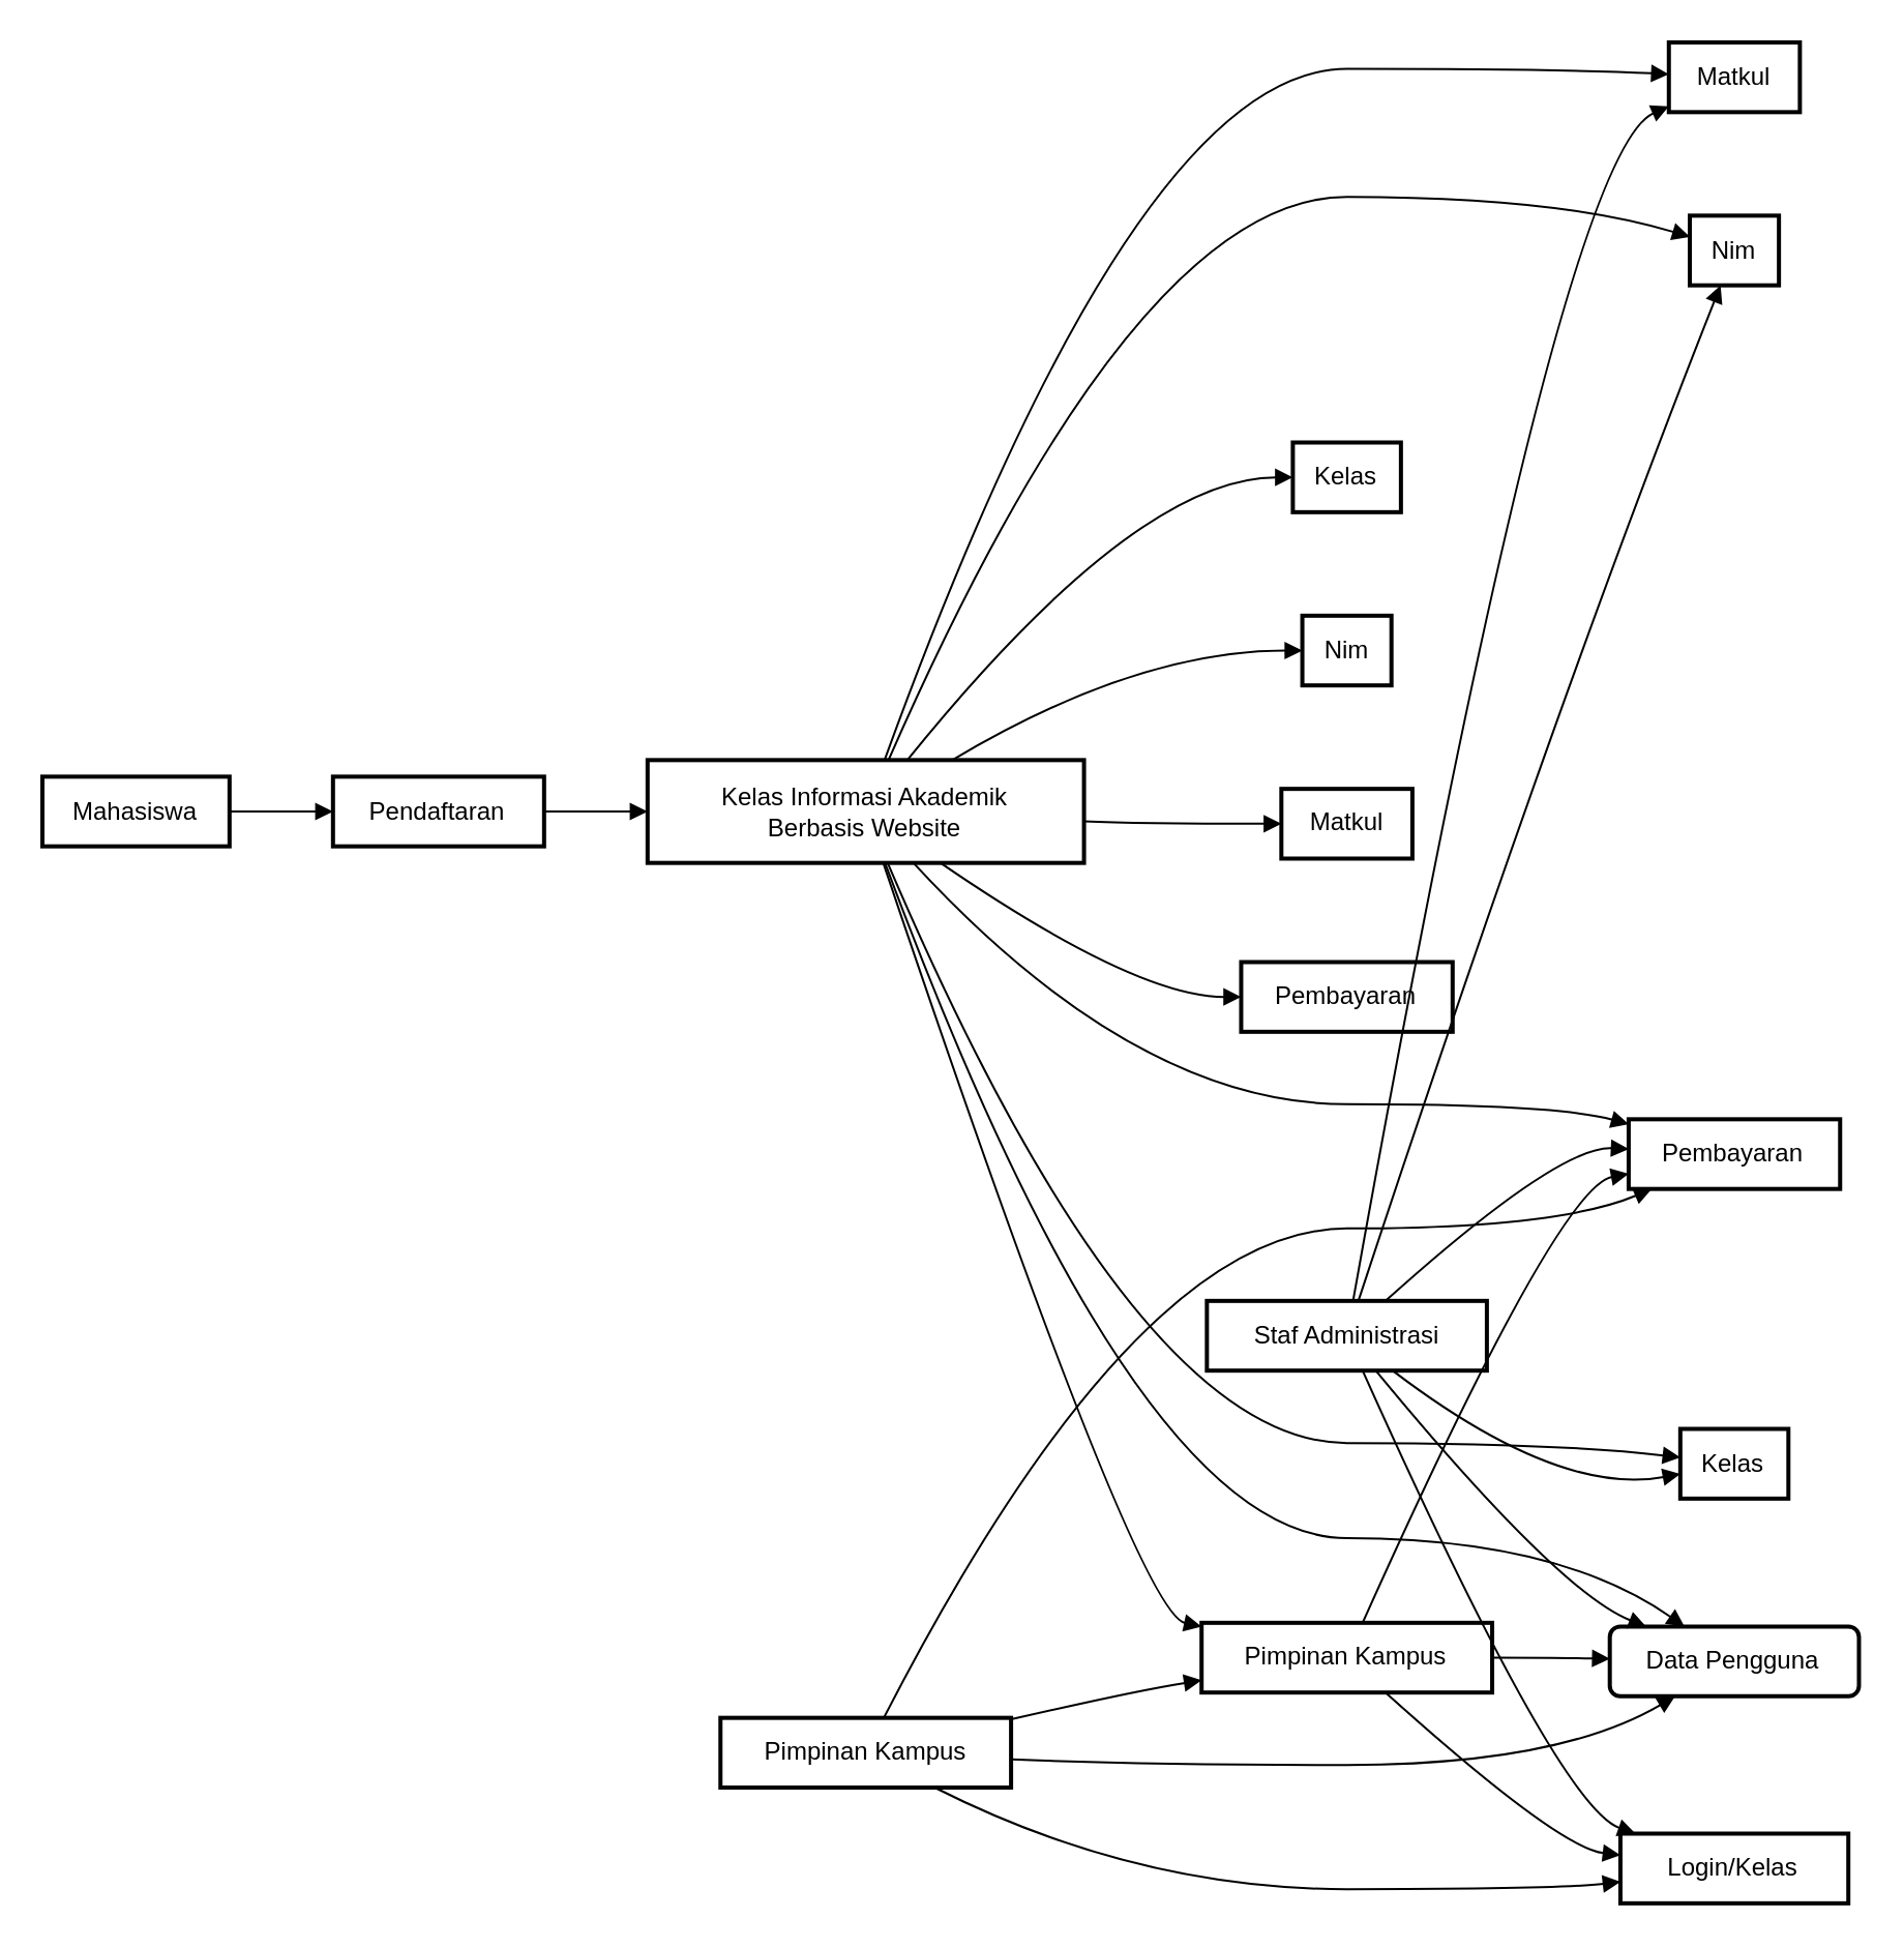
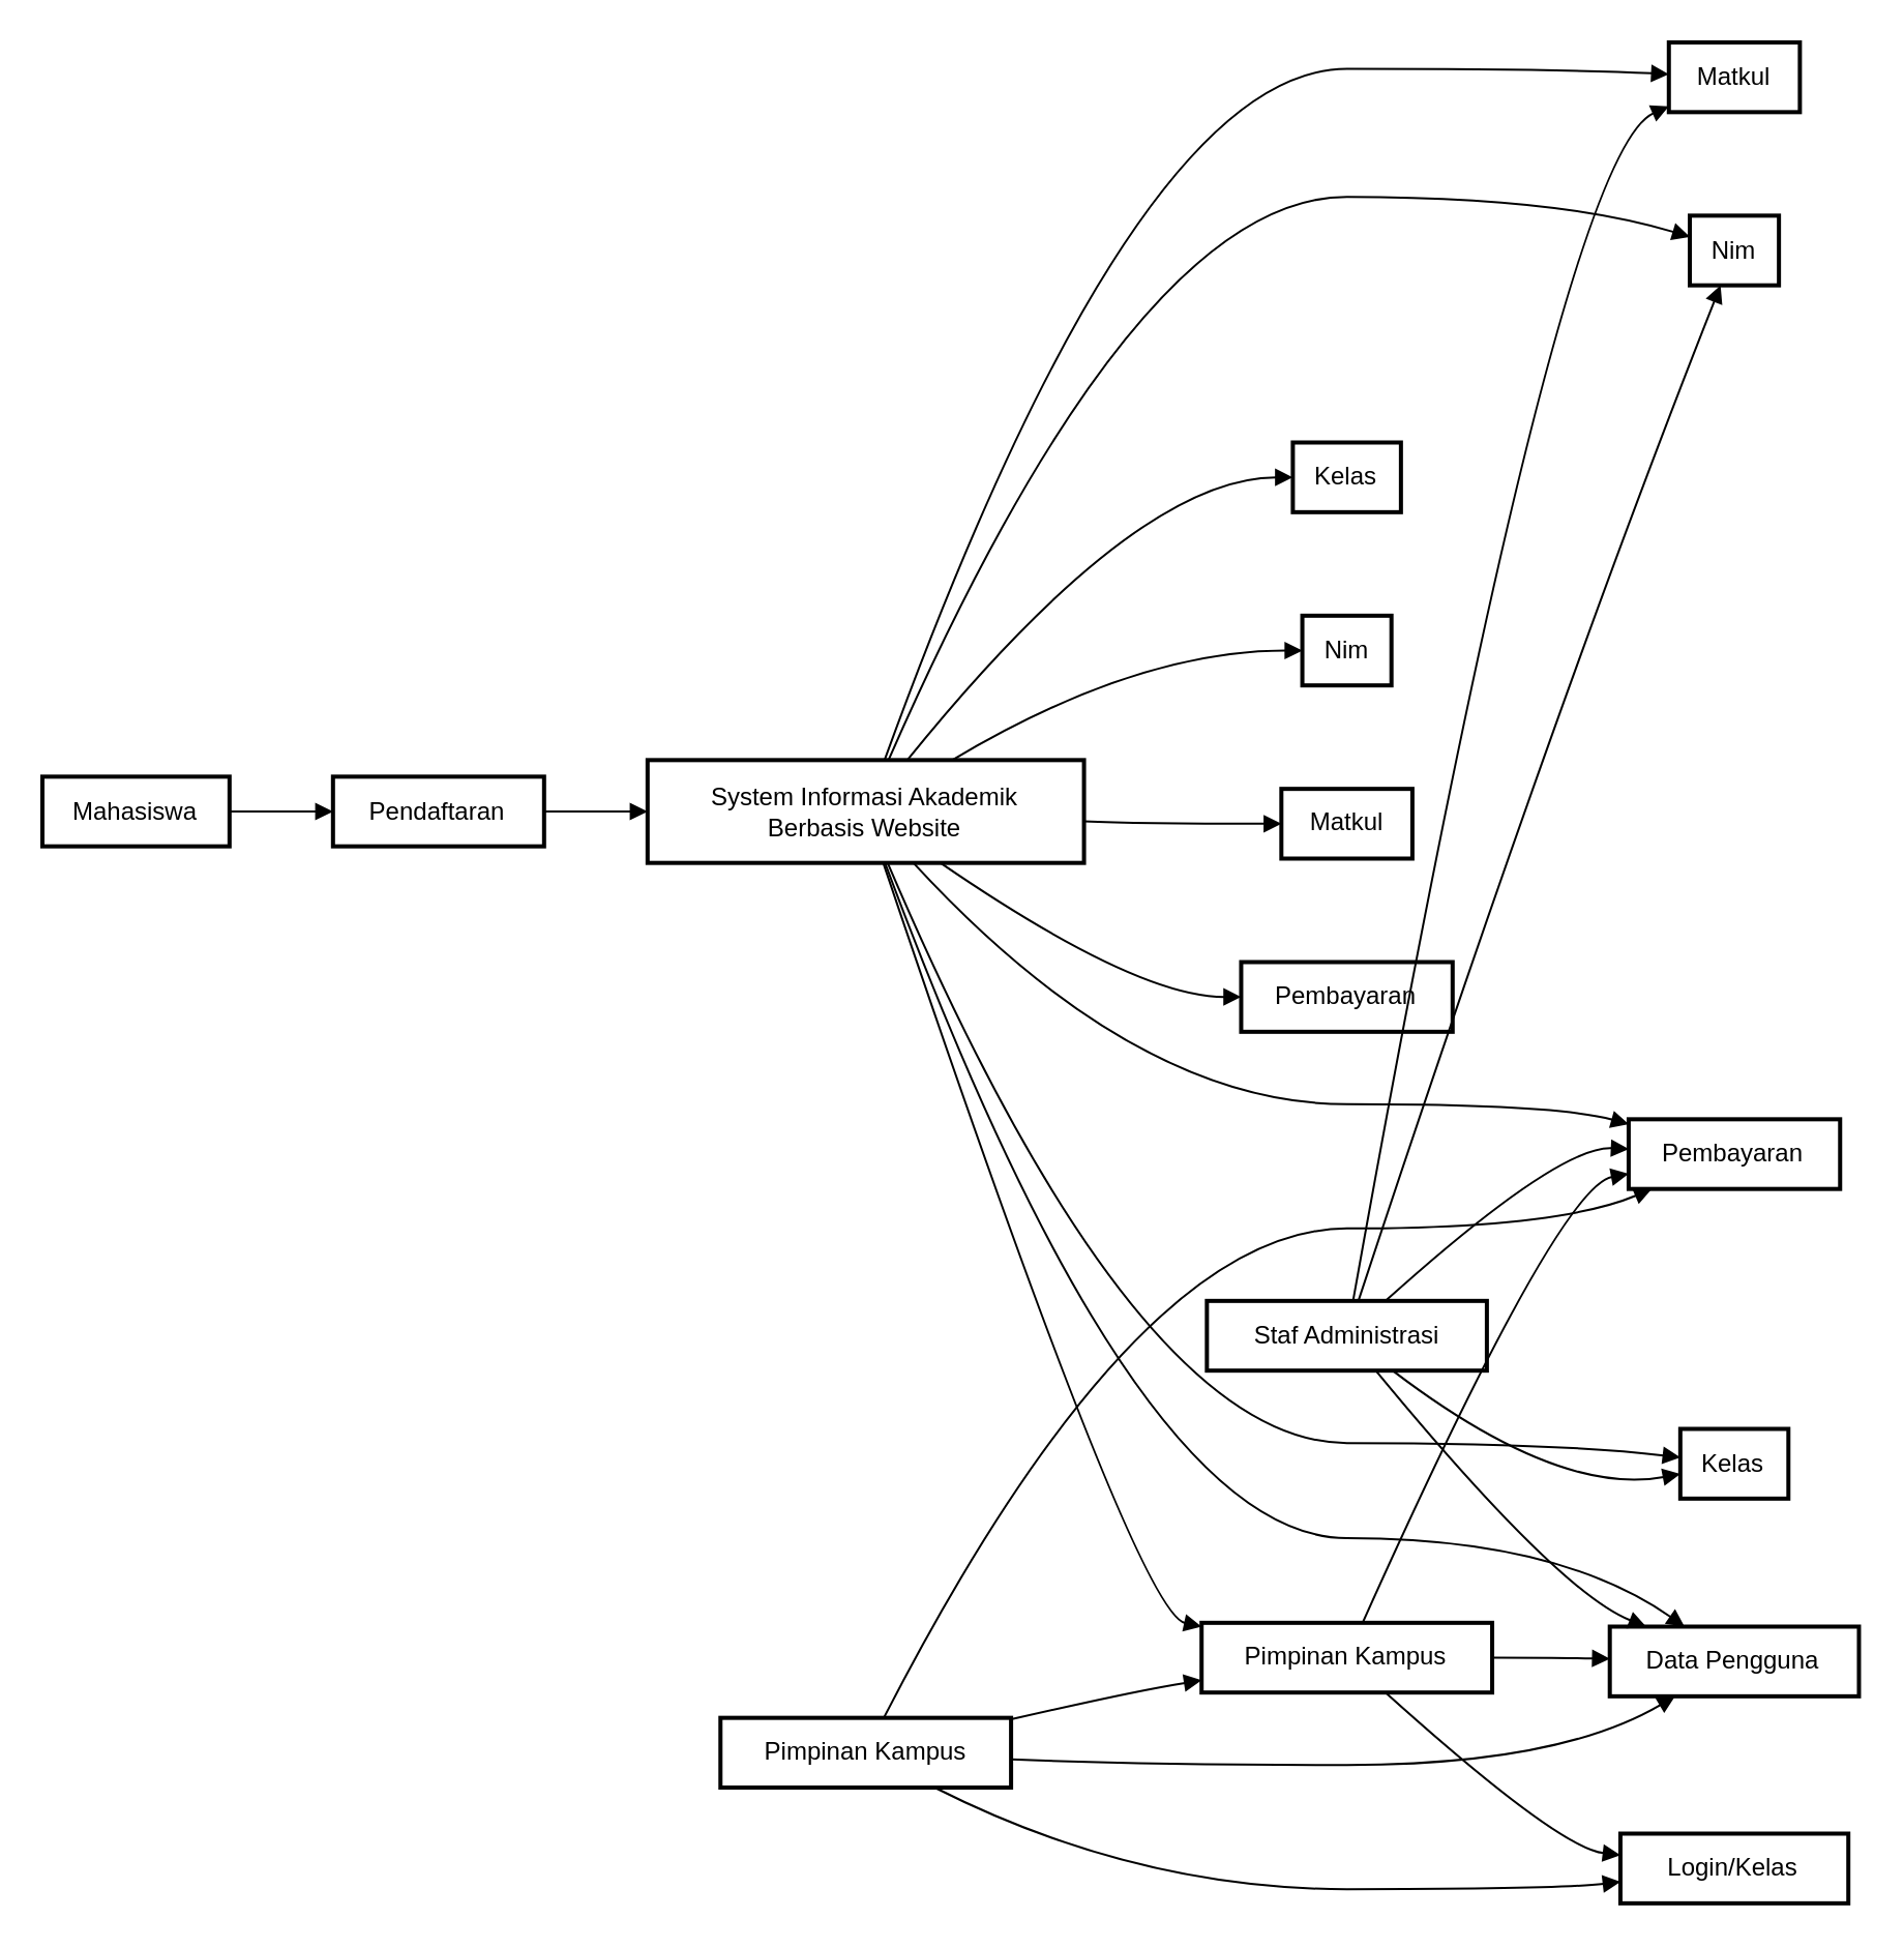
- <mxCell id="4" value="Kelas Informasi Akademik &#10; Berbasis Website" style="whiteSpace=wrap;strokeWidth=2;" vertex="1" parent="1"><mxGeometry x="312.406" y="366.667" width="210.878" height="49.667" as="geometry" /></mxCell>
+ <mxCell id="4" value="System Informasi Akademik &#10; Berbasis Website" style="whiteSpace=wrap;strokeWidth=2;" vertex="1" parent="1"><mxGeometry x="312.406" y="366.667" width="210.878" height="49.667" as="geometry" /></mxCell>
- <mxCell id="5" value="Data Pengguna" style="whiteSpace=wrap;strokeWidth=2;rounded=1;" vertex="1" parent="1"><mxGeometry x="777.346" y="785.25" width="120.385" height="33.667" as="geometry" /></mxCell>
+ <mxCell id="5" value="Data Pengguna" style="whiteSpace=wrap;strokeWidth=2;" vertex="1" parent="1"><mxGeometry x="777.346" y="785.25" width="120.385" height="33.667" as="geometry" /></mxCell>
- <mxCell id="25" value="" style="curved=1;startArrow=none;endArrow=block;exitX=0.556;exitY=1;entryX=0.066;entryY=0;" edge="1" parent="1" source="10" target="11"><mxGeometry relative="1" as="geometry"><Array as="points"><mxPoint x="752.346" y="872.083" /></Array></mxGeometry></mxCell>
